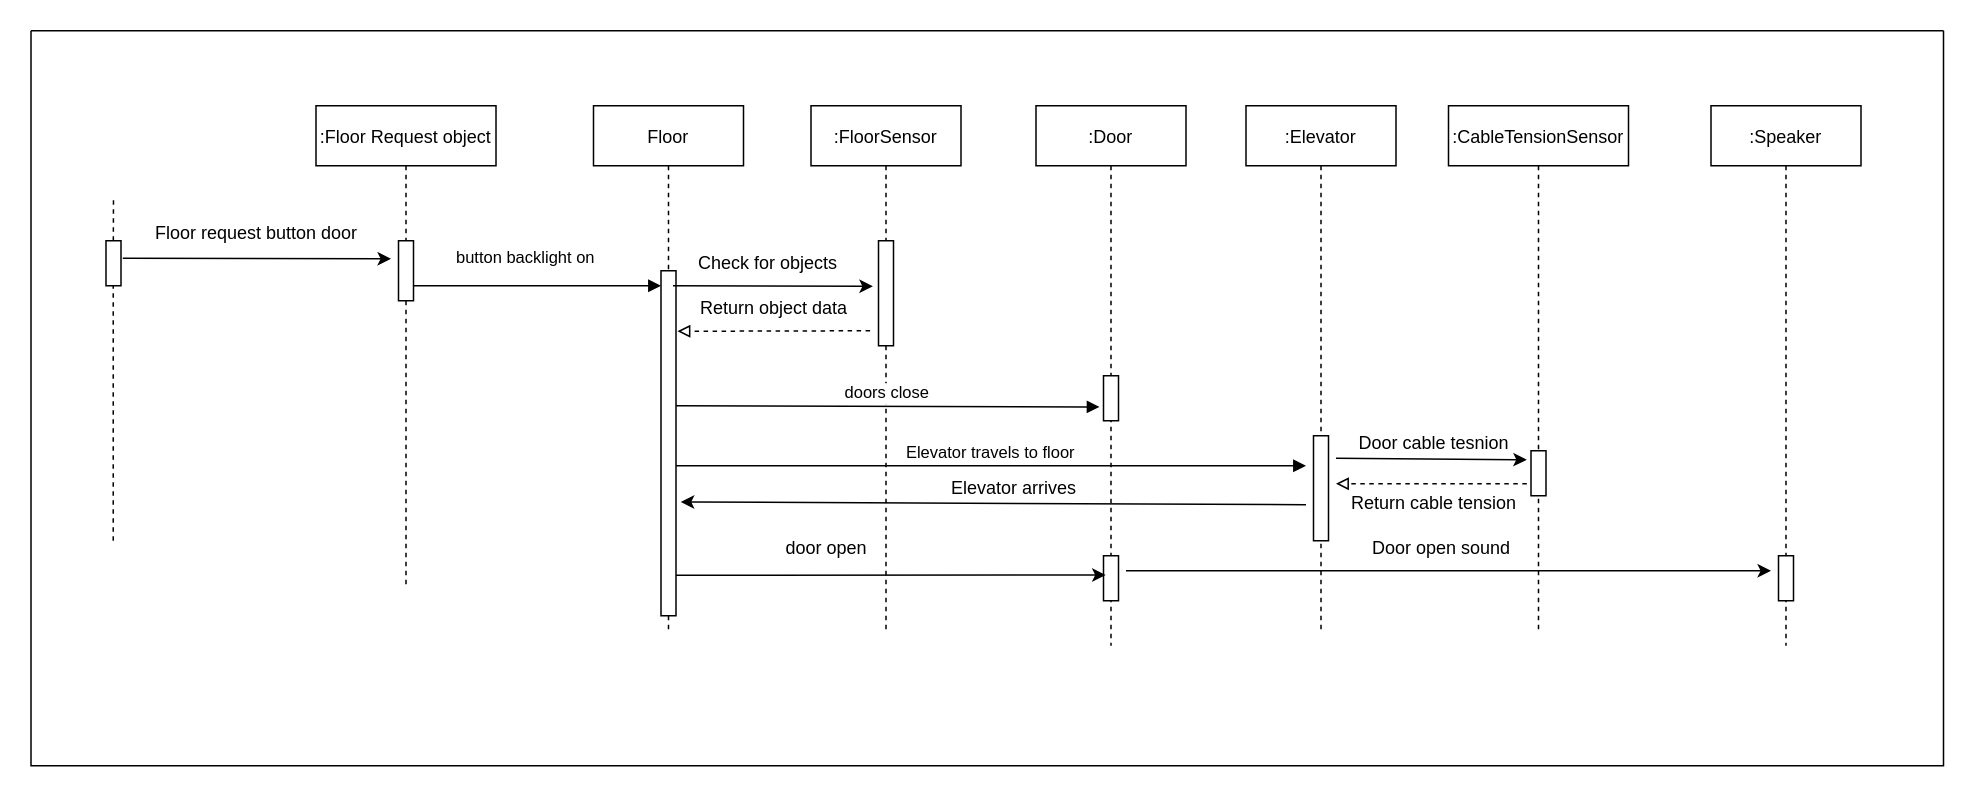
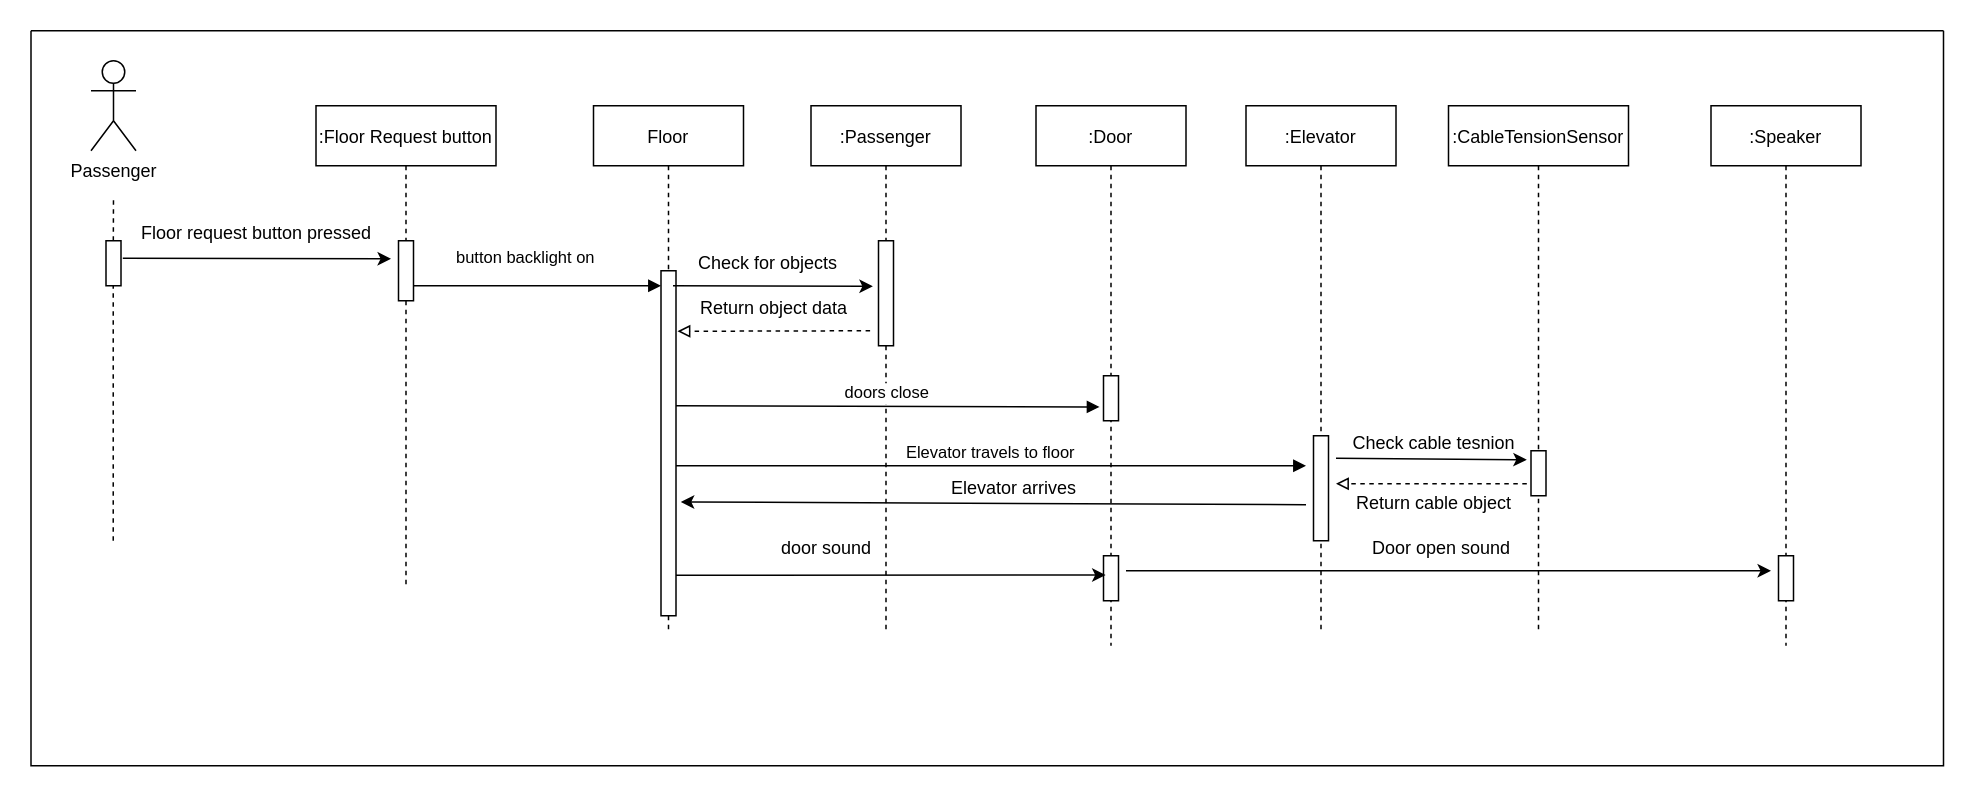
+ <mxCell id="3" value="Passenger" style="shape=umlActor;verticalLabelPosition=bottom;verticalAlign=top;html=1;outlineConnect=0;" parent="2" vertex="1"><mxGeometry x="40" y="20" width="30" height="60" as="geometry" /></mxCell>
- <mxCell id="9" value=":Floor Request object" style="shape=umlLifeline;perimeter=lifelinePerimeter;container=1;collapsible=0;recursiveResize=0;rounded=0;shadow=0;strokeWidth=1;" parent="2" vertex="1"><mxGeometry x="190" y="50" width="120" height="320" as="geometry" /></mxCell>
+ <mxCell id="9" value=":Floor Request button" style="shape=umlLifeline;perimeter=lifelinePerimeter;container=1;collapsible=0;recursiveResize=0;rounded=0;shadow=0;strokeWidth=1;" parent="2" vertex="1"><mxGeometry x="190" y="50" width="120" height="320" as="geometry" /></mxCell>
- <mxCell id="15" value=":FloorSensor" style="shape=umlLifeline;perimeter=lifelinePerimeter;container=1;collapsible=0;recursiveResize=0;rounded=0;shadow=0;strokeWidth=1;" parent="2" vertex="1"><mxGeometry x="520" y="50" width="100" height="350" as="geometry" /></mxCell>
+ <mxCell id="15" value=":Passenger" style="shape=umlLifeline;perimeter=lifelinePerimeter;container=1;collapsible=0;recursiveResize=0;rounded=0;shadow=0;strokeWidth=1;" parent="2" vertex="1"><mxGeometry x="520" y="50" width="100" height="350" as="geometry" /></mxCell>
- <mxCell id="11" value="Floor request button door" style="text;html=1;align=center;verticalAlign=middle;resizable=0;points=[];autosize=1;strokeColor=none;fillColor=none;" parent="2" vertex="1"><mxGeometry x="60" y="120" width="180" height="30" as="geometry" /></mxCell>
+ <mxCell id="11" value="Floor request button pressed" style="text;html=1;align=center;verticalAlign=middle;resizable=0;points=[];autosize=1;strokeColor=none;fillColor=none;" parent="2" vertex="1"><mxGeometry x="60" y="120" width="180" height="30" as="geometry" /></mxCell>
- <mxCell id="30" value="Door cable tesnion" style="text;html=1;align=center;verticalAlign=middle;resizable=0;points=[];autosize=1;strokeColor=none;fillColor=none;" parent="2" vertex="1"><mxGeometry x="870" y="260" width="130" height="30" as="geometry" /></mxCell>
+ <mxCell id="30" value="Check cable tesnion" style="text;html=1;align=center;verticalAlign=middle;resizable=0;points=[];autosize=1;strokeColor=none;fillColor=none;" parent="2" vertex="1"><mxGeometry x="870" y="260" width="130" height="30" as="geometry" /></mxCell>
- <mxCell id="31" value="Return cable tension" style="text;html=1;align=center;verticalAlign=middle;resizable=0;points=[];autosize=1;strokeColor=none;fillColor=none;" parent="2" vertex="1"><mxGeometry x="870" y="300" width="130" height="30" as="geometry" /></mxCell>
+ <mxCell id="31" value="Return cable object" style="text;html=1;align=center;verticalAlign=middle;resizable=0;points=[];autosize=1;strokeColor=none;fillColor=none;" parent="2" vertex="1"><mxGeometry x="870" y="300" width="130" height="30" as="geometry" /></mxCell>
- <mxCell id="36" value="door open" style="text;html=1;align=center;verticalAlign=middle;resizable=0;points=[];autosize=1;strokeColor=none;fillColor=none;" parent="2" vertex="1"><mxGeometry x="490" y="330" width="80" height="30" as="geometry" /></mxCell>
+ <mxCell id="36" value="door sound" style="text;html=1;align=center;verticalAlign=middle;resizable=0;points=[];autosize=1;strokeColor=none;fillColor=none;" parent="2" vertex="1"><mxGeometry x="490" y="330" width="80" height="30" as="geometry" /></mxCell>
